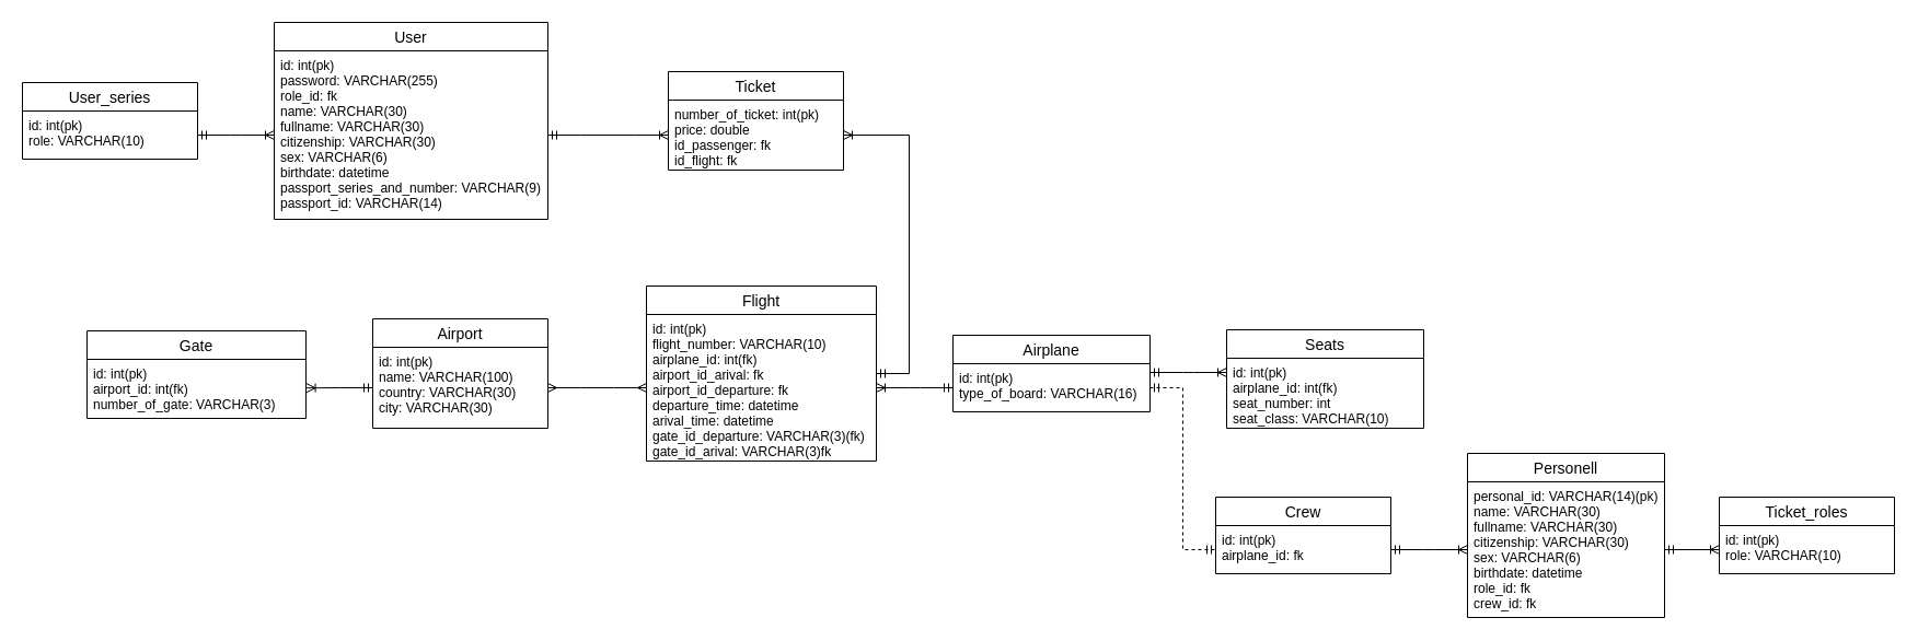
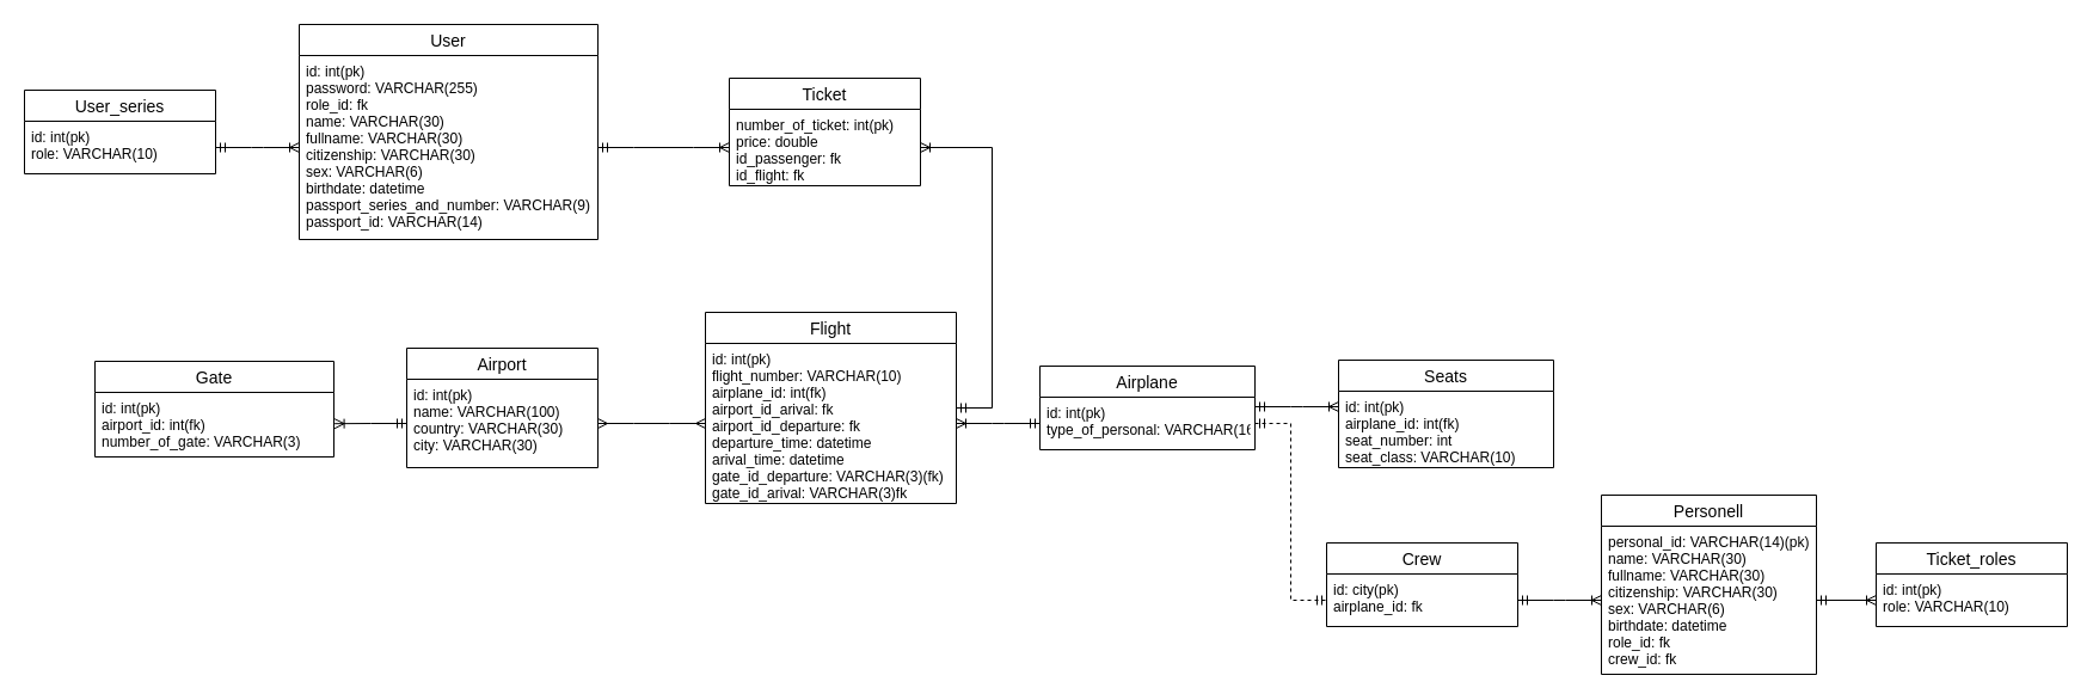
- <mxCell id="9" value="id: int(pk)&#10;type_of_board: VARCHAR(16)&#10;&#10;" style="text;strokeColor=none;fillColor=none;spacingLeft=4;spacingRight=4;overflow=hidden;rotatable=0;points=[[0,0.5],[1,0.5]];portConstraint=eastwest;fontSize=12;" parent="8" vertex="1"><mxGeometry y="26" width="180" height="44" as="geometry" /></mxCell>
+ <mxCell id="9" value="id: int(pk)&#10;type_of_personal: VARCHAR(16)&#10;&#10;" style="text;strokeColor=none;fillColor=none;spacingLeft=4;spacingRight=4;overflow=hidden;rotatable=0;points=[[0,0.5],[1,0.5]];portConstraint=eastwest;fontSize=12;" parent="8" vertex="1"><mxGeometry y="26" width="180" height="44" as="geometry" /></mxCell>
- <mxCell id="15" value="id: int(pk)&#10;airplane_id: fk" style="text;strokeColor=none;fillColor=none;spacingLeft=4;spacingRight=4;overflow=hidden;rotatable=0;points=[[0,0.5],[1,0.5]];portConstraint=eastwest;fontSize=12;" parent="14" vertex="1"><mxGeometry y="26" width="160" height="44" as="geometry" /></mxCell>
+ <mxCell id="15" value="id: city(pk)&#10;airplane_id: fk" style="text;strokeColor=none;fillColor=none;spacingLeft=4;spacingRight=4;overflow=hidden;rotatable=0;points=[[0,0.5],[1,0.5]];portConstraint=eastwest;fontSize=12;" parent="14" vertex="1"><mxGeometry y="26" width="160" height="44" as="geometry" /></mxCell>
